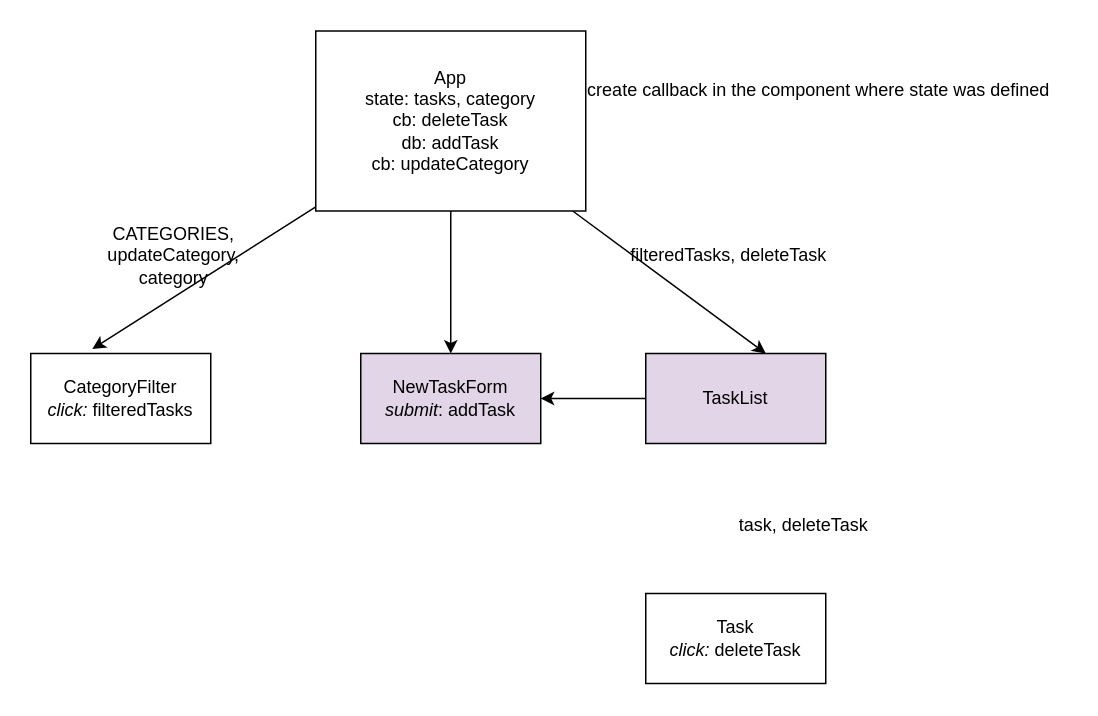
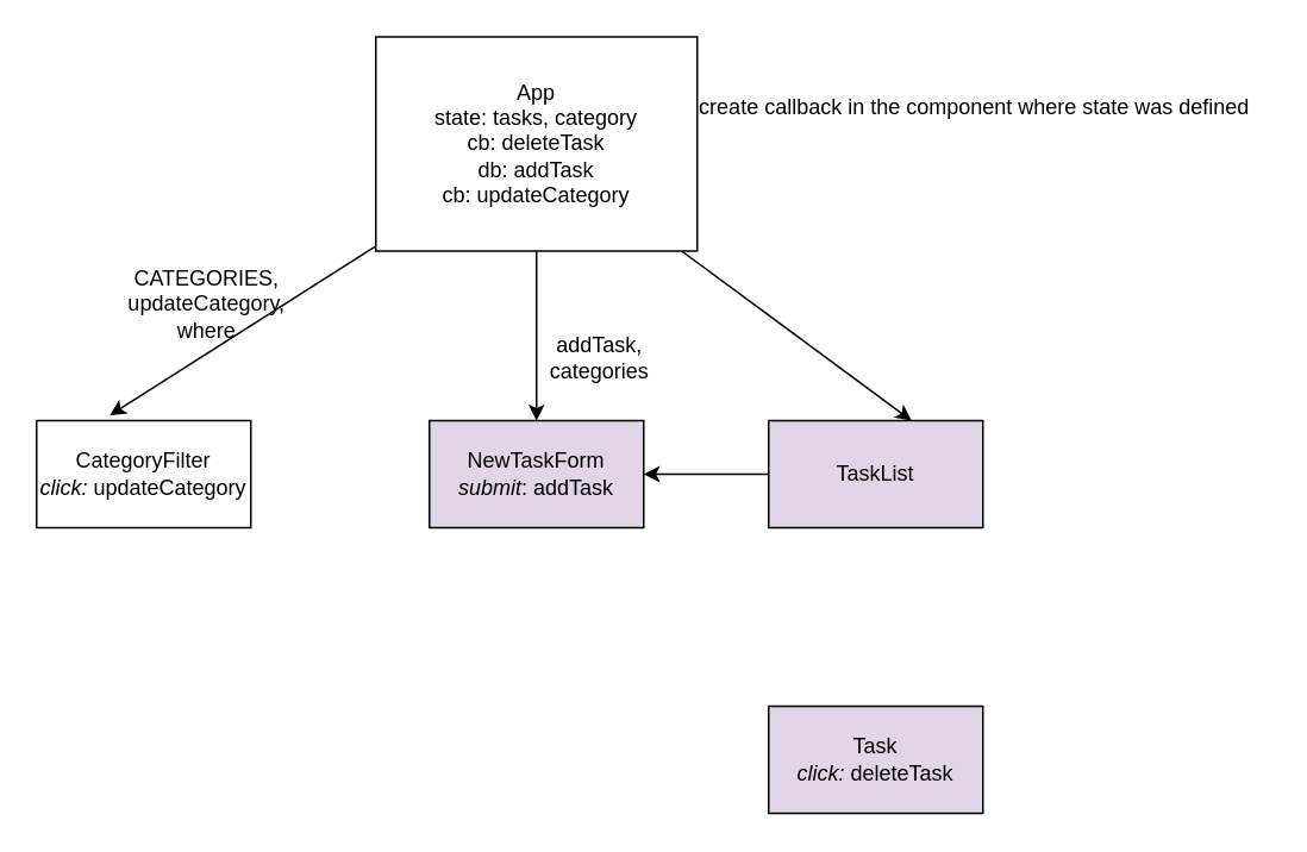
- <mxCell id="14" value="CATEGORIES,&lt;br&gt;updateCategory,&lt;br&gt;category" style="text;html=1;align=center;verticalAlign=middle;resizable=0;points=[];autosize=1;strokeColor=none;fillColor=none;" vertex="1" parent="1"><mxGeometry x="60" y="140" width="110" height="60" as="geometry" /></mxCell>
+ <mxCell id="14" value="CATEGORIES,&lt;br&gt;updateCategory,&lt;br&gt;where" style="text;html=1;align=center;verticalAlign=middle;resizable=0;points=[];autosize=1;strokeColor=none;fillColor=none;" vertex="1" parent="1"><mxGeometry x="60" y="140" width="110" height="60" as="geometry" /></mxCell>
- <mxCell id="10" value="filteredTasks, deleteTask" style="text;html=1;align=center;verticalAlign=middle;resizable=0;points=[];autosize=1;strokeColor=none;fillColor=none;" vertex="1" parent="1"><mxGeometry x="410" y="155" width="150" height="30" as="geometry" /></mxCell>
+ <mxCell id="15" value="addTask,&lt;br&gt;categories" style="text;html=1;align=center;verticalAlign=middle;resizable=0;points=[];autosize=1;strokeColor=none;fillColor=none;" vertex="1" parent="1"><mxGeometry x="295" y="180" width="80" height="40" as="geometry" /></mxCell>
- <mxCell id="6" value="CategoryFilter&lt;br&gt;&lt;i&gt;click: &lt;/i&gt;filteredTasks" style="whiteSpace=wrap;html=1;" vertex="1" parent="1"><mxGeometry x="20" y="235" width="120" height="60" as="geometry" /></mxCell>
+ <mxCell id="6" value="CategoryFilter&lt;br&gt;&lt;i&gt;click: &lt;/i&gt;updateCategory" style="whiteSpace=wrap;html=1;" vertex="1" parent="1"><mxGeometry x="20" y="235" width="120" height="60" as="geometry" /></mxCell>
- <mxCell id="12" value="task, deleteTask" style="text;html=1;align=center;verticalAlign=middle;resizable=0;points=[];autosize=1;strokeColor=none;fillColor=none;" vertex="1" parent="1"><mxGeometry x="480" y="335" width="110" height="30" as="geometry" /></mxCell>
- <mxCell id="11" value="Task&lt;br&gt;&lt;i&gt;click: &lt;/i&gt;deleteTask" style="whiteSpace=wrap;html=1;" vertex="1" parent="1"><mxGeometry x="430" y="395" width="120" height="60" as="geometry" /></mxCell>
+ <mxCell id="11" value="Task&lt;br&gt;&lt;i&gt;click: &lt;/i&gt;deleteTask" style="whiteSpace=wrap;html=1;fillColor=#e1d5e7;" vertex="1" parent="1"><mxGeometry x="430" y="395" width="120" height="60" as="geometry" /></mxCell>
